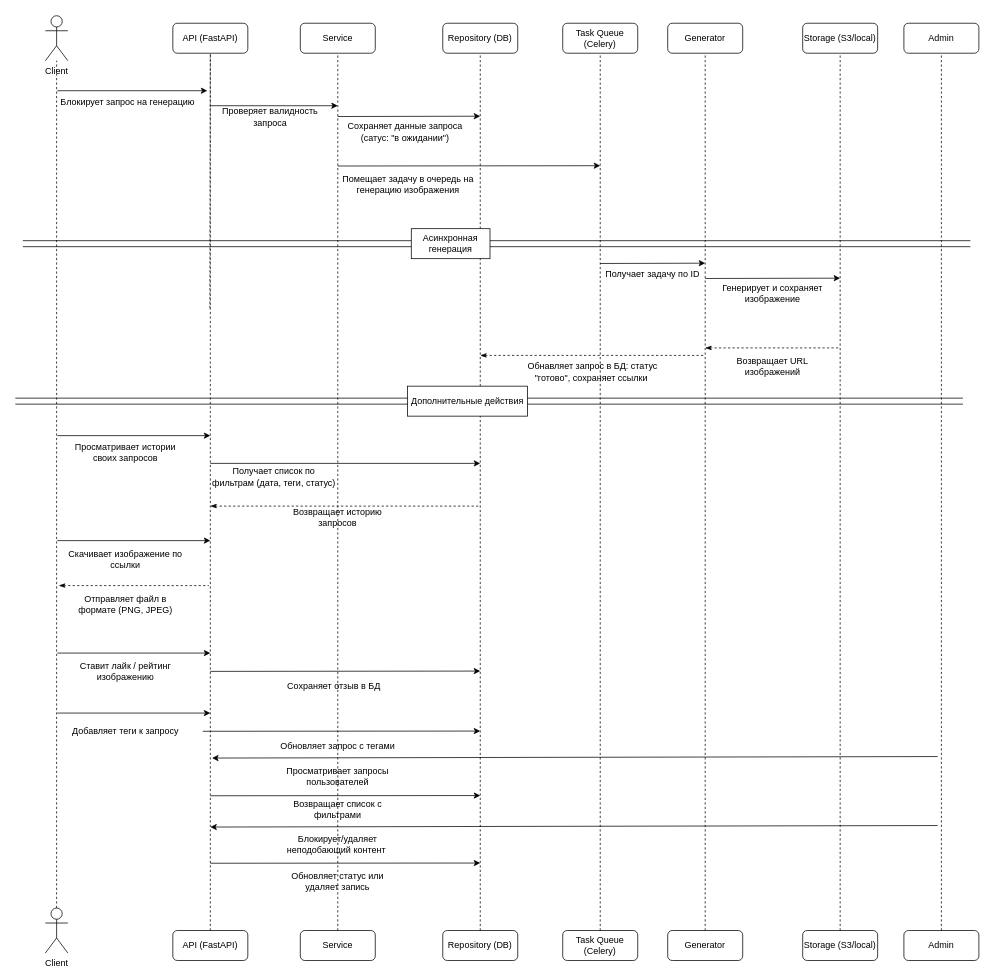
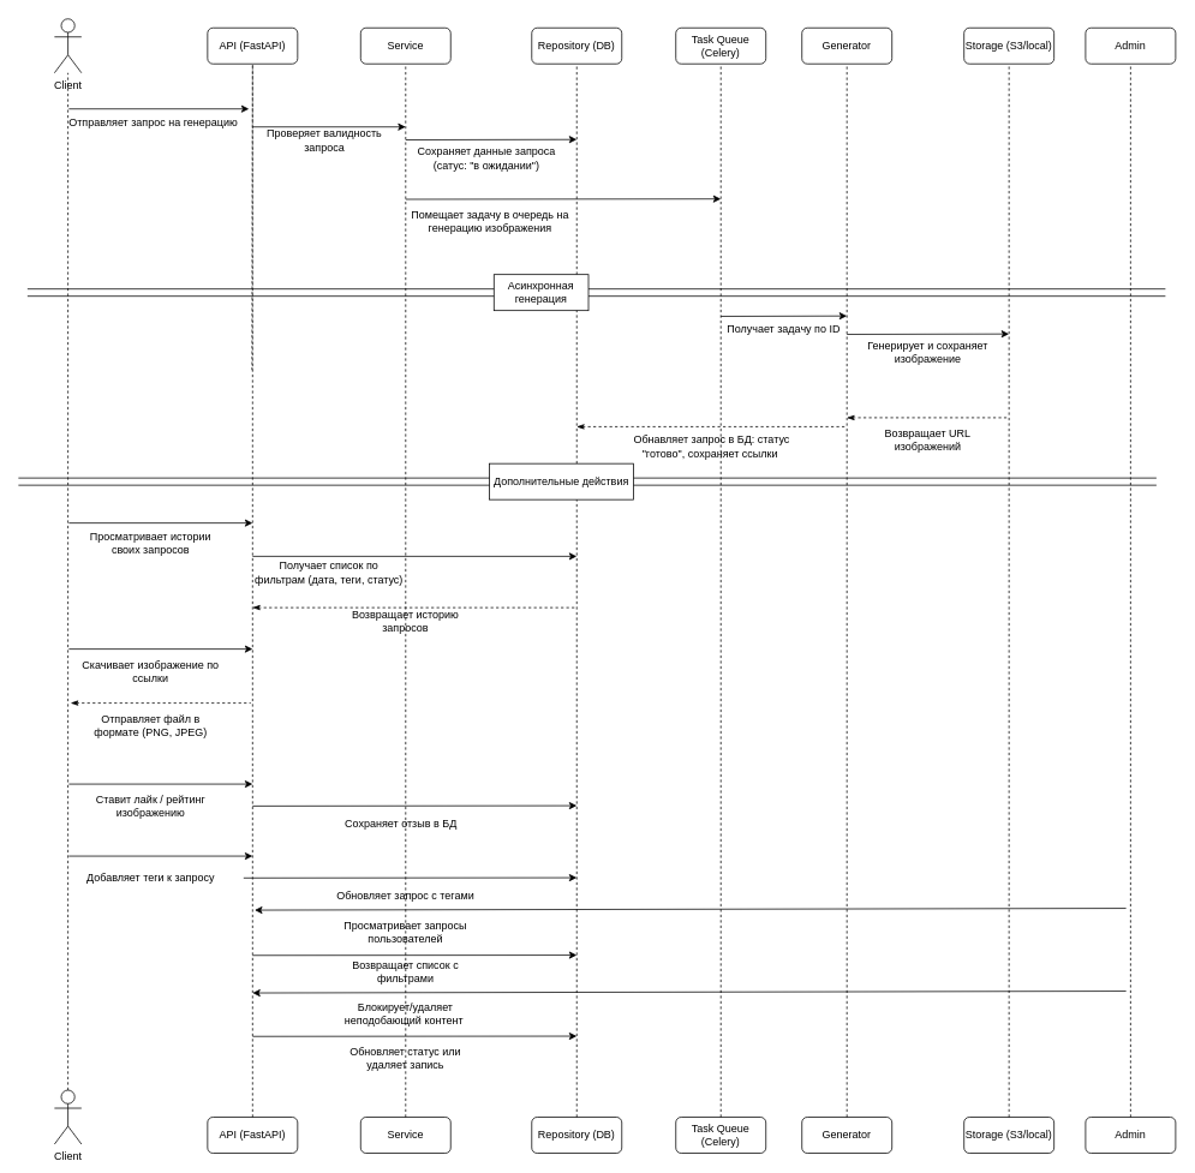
- <mxCell id="25" value="Блокирует запрос на генерацию" style="text;html=1;align=center;verticalAlign=middle;whiteSpace=wrap;rounded=0;" vertex="1" parent="1"><mxGeometry x="70" y="120" width="200" height="30" as="geometry" /></mxCell>
+ <mxCell id="25" value="Отправляет запрос на генерацию" style="text;html=1;align=center;verticalAlign=middle;whiteSpace=wrap;rounded=0;" vertex="1" parent="1"><mxGeometry x="70" y="120" width="200" height="30" as="geometry" /></mxCell>
